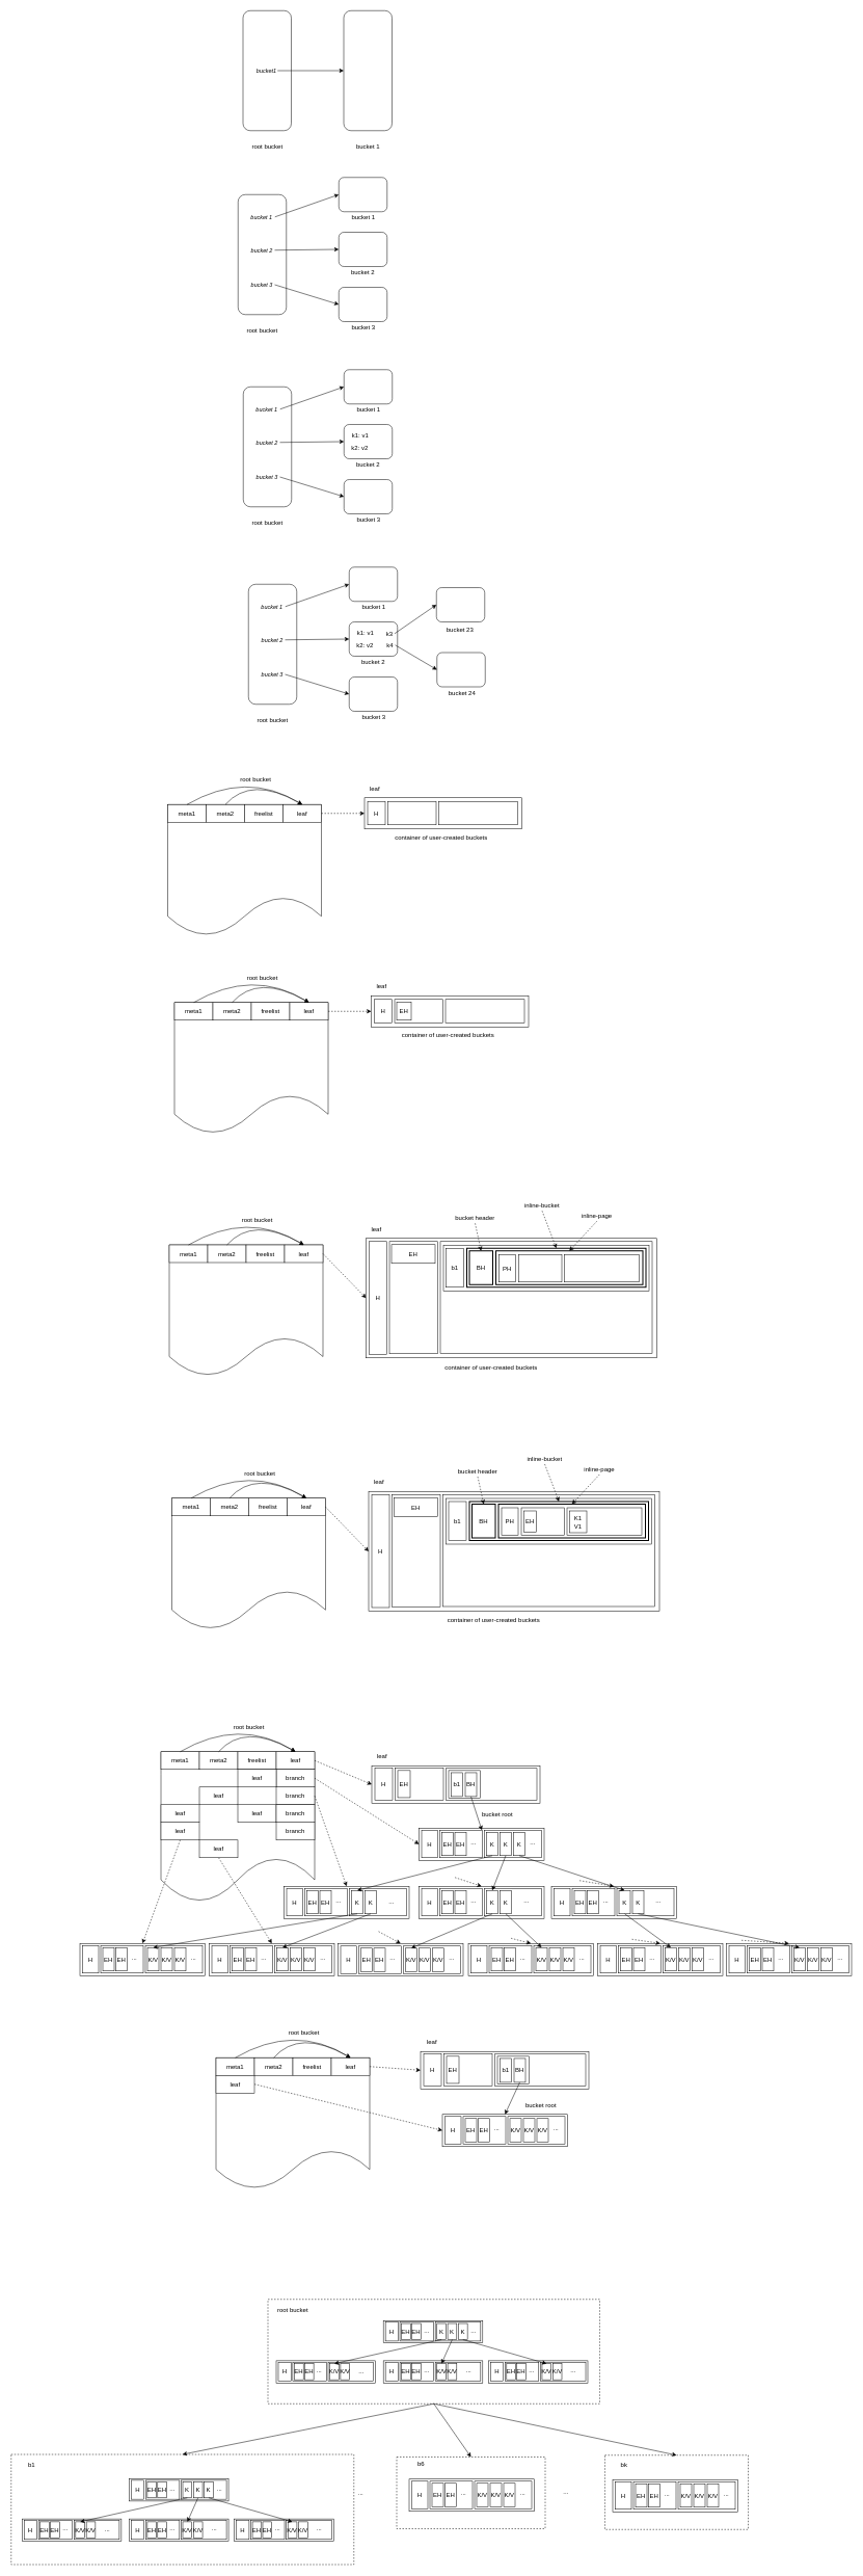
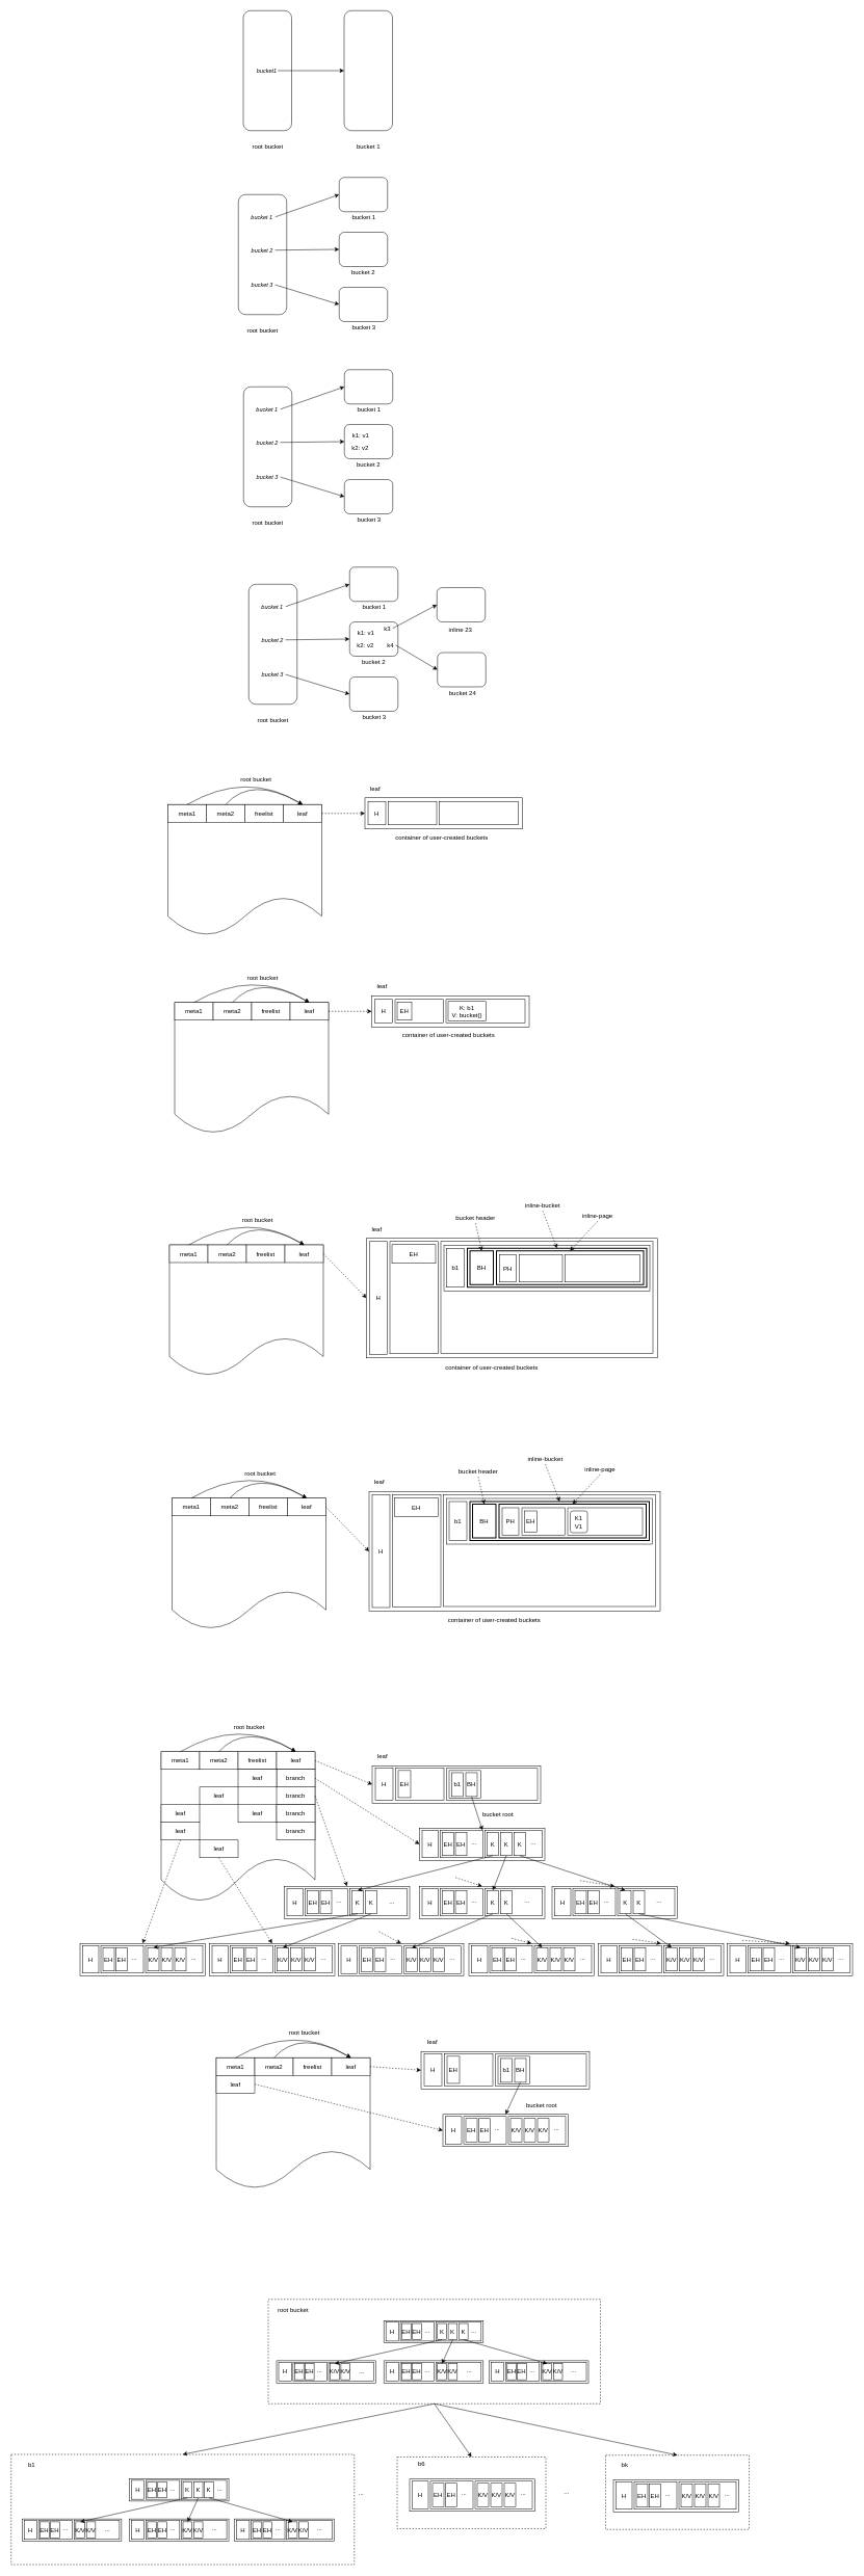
- <mxCell id="59" value="bucket 23" style="text;html=1;strokeColor=none;fillColor=none;align=center;verticalAlign=middle;whiteSpace=wrap;rounded=0;" parent="1" vertex="1"><mxGeometry x="847.5" y="1201" width="74" height="20" as="geometry" /></mxCell>
+ <mxCell id="59" value="inline 23" style="text;html=1;strokeColor=none;fillColor=none;align=center;verticalAlign=middle;whiteSpace=wrap;rounded=0;" parent="1" vertex="1"><mxGeometry x="847.5" y="1201" width="74" height="20" as="geometry" /></mxCell>
- <mxCell id="58" value="k3" style="text;html=1;strokeColor=none;fillColor=none;align=center;verticalAlign=middle;whiteSpace=wrap;rounded=0;" parent="1" vertex="1"><mxGeometry x="740" y="1209" width="19" height="20" as="geometry" /></mxCell>
+ <mxCell id="58" value="k3" style="text;html=1;strokeColor=none;fillColor=none;align=center;verticalAlign=middle;whiteSpace=wrap;rounded=0;" parent="1" vertex="1"><mxGeometry x="735" y="1199" width="19" height="20" as="geometry" /></mxCell>
+ <mxCell id="97" value="K: b1&lt;br&gt;V: bucket{}" style="rounded=0;whiteSpace=wrap;html=1;" parent="91" vertex="1"><mxGeometry x="147" y="11" width="73" height="37" as="geometry" /></mxCell>
- <mxCell id="157" value="K1&lt;br&gt;V1" style="rounded=0;whiteSpace=wrap;html=1;strokeWidth=1;" parent="142" vertex="1"><mxGeometry x="387" y="37" width="33" height="42" as="geometry" /></mxCell>
+ <mxCell id="157" value="K1&lt;br&gt;V1" style="whiteSpace=wrap;html=1;strokeWidth=1;rounded=1;" parent="142" vertex="1"><mxGeometry x="387" y="37" width="33" height="42" as="geometry" /></mxCell>
